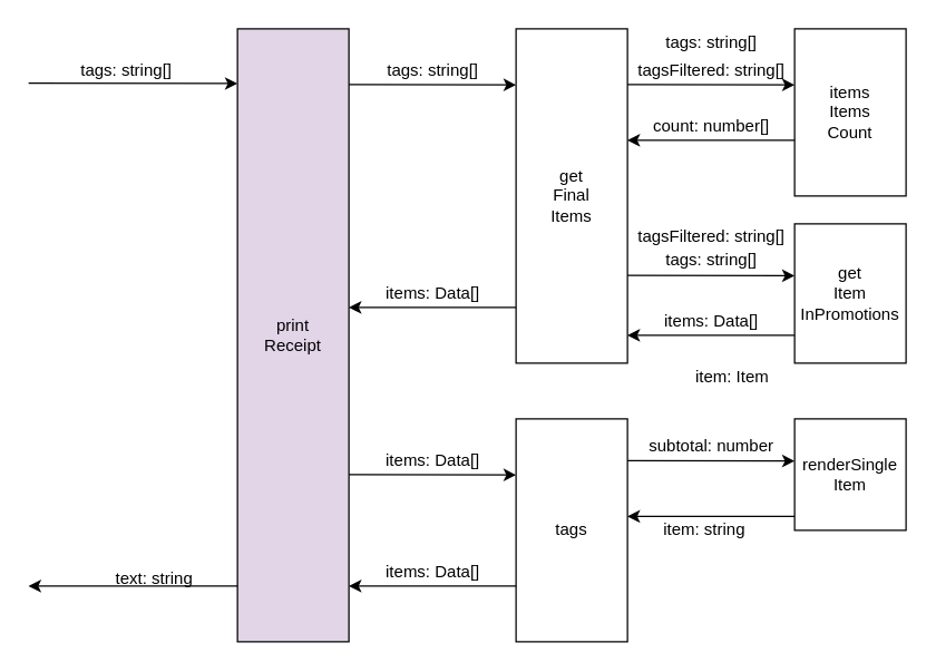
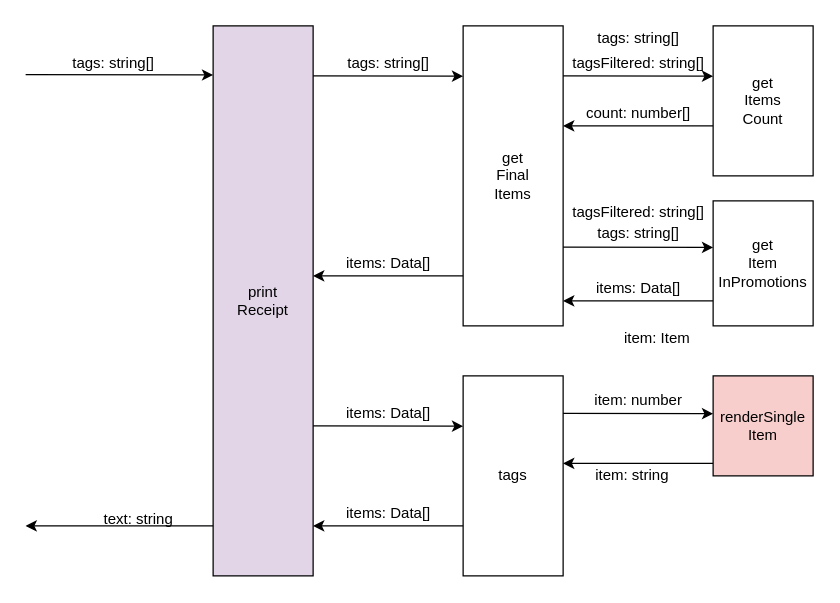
- <mxCell id="16" value="items&lt;br&gt;Items&lt;br&gt;Count" style="rounded=0;whiteSpace=wrap;html=1;" vertex="1" parent="1"><mxGeometry x="570" y="20" width="80" height="120" as="geometry" /></mxCell>
+ <mxCell id="16" value="get&lt;br&gt;Items&lt;br&gt;Count" style="rounded=0;whiteSpace=wrap;html=1;" vertex="1" parent="1"><mxGeometry x="570" y="20" width="80" height="120" as="geometry" /></mxCell>
- <mxCell id="33" value="subtotal: number" style="text;html=1;align=center;verticalAlign=middle;resizable=0;points=[];autosize=1;" vertex="1" parent="1"><mxGeometry x="455" y="310" width="110" height="20" as="geometry" /></mxCell>
+ <mxCell id="33" value="item: number" style="text;html=1;align=center;verticalAlign=middle;resizable=0;points=[];autosize=1;" vertex="1" parent="1"><mxGeometry x="455" y="310" width="110" height="20" as="geometry" /></mxCell>
- <mxCell id="24" value="renderSingle&lt;br&gt;Item" style="rounded=0;whiteSpace=wrap;html=1;" vertex="1" parent="1"><mxGeometry x="570" y="300" width="80" height="80" as="geometry" /></mxCell>
+ <mxCell id="24" value="renderSingle&lt;br&gt;Item" style="rounded=0;whiteSpace=wrap;html=1;fillColor=#f8cecc;" vertex="1" parent="1"><mxGeometry x="570" y="300" width="80" height="80" as="geometry" /></mxCell>
